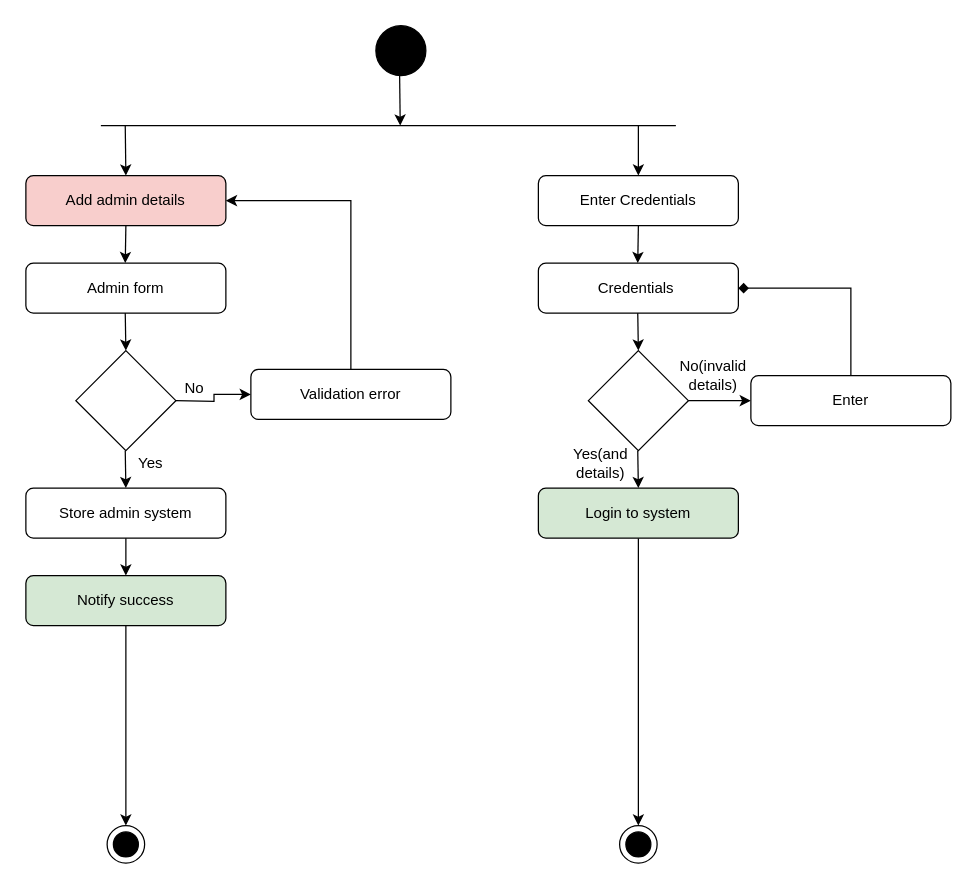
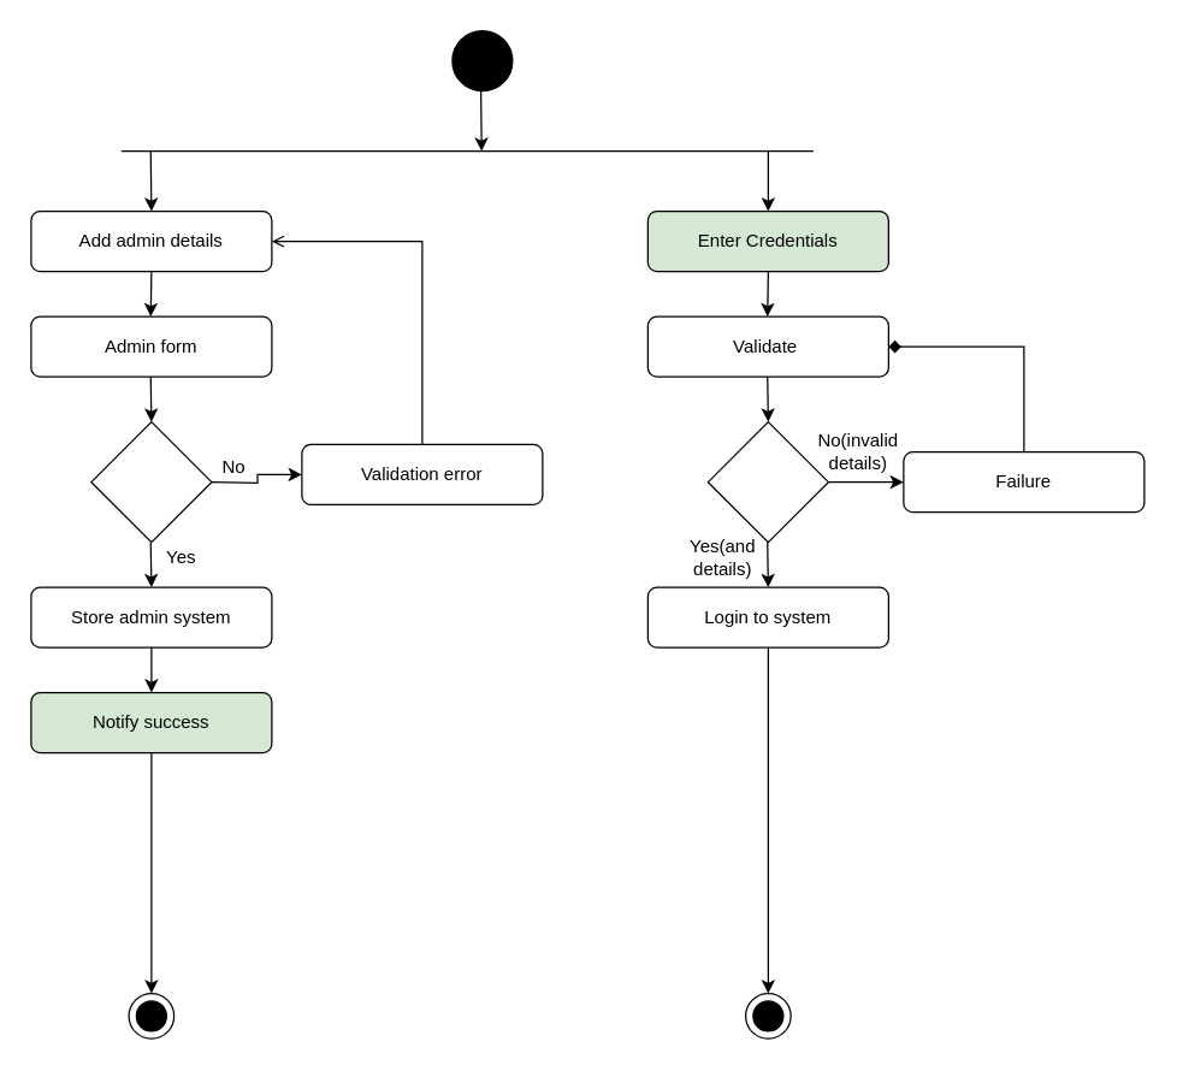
- <mxCell id="3" value="Add admin details" style="rounded=1;whiteSpace=wrap;html=1;fillColor=#f8cecc;" parent="1" vertex="1"><mxGeometry x="20" y="140" width="160" height="40" as="geometry" /></mxCell>
+ <mxCell id="3" value="Add admin details" style="rounded=1;whiteSpace=wrap;html=1;" parent="1" vertex="1"><mxGeometry x="20" y="140" width="160" height="40" as="geometry" /></mxCell>
- <mxCell id="19" value="" style="edgeStyle=orthogonalEdgeStyle;rounded=0;orthogonalLoop=1;jettySize=auto;html=1;entryX=1;entryY=0.5;entryDx=0;entryDy=0;exitX=0.5;exitY=0;exitDx=0;exitDy=0;" edge="1" parent="1" source="9" target="3"><mxGeometry relative="1" as="geometry"><mxPoint x="290" y="260" as="sourcePoint" /></mxGeometry></mxCell>
+ <mxCell id="19" value="" style="edgeStyle=orthogonalEdgeStyle;rounded=0;orthogonalLoop=1;jettySize=auto;html=1;entryX=1;entryY=0.5;entryDx=0;entryDy=0;exitX=0.5;exitY=0;exitDx=0;exitDy=0;endArrow=open;" edge="1" parent="1" source="9" target="3"><mxGeometry relative="1" as="geometry"><mxPoint x="290" y="260" as="sourcePoint" /></mxGeometry></mxCell>
- <mxCell id="22" value="Enter Credentials" style="rounded=1;whiteSpace=wrap;html=1;" parent="1" vertex="1"><mxGeometry x="430" y="140" width="160" height="40" as="geometry" /></mxCell>
+ <mxCell id="22" value="Enter Credentials" style="rounded=1;whiteSpace=wrap;html=1;fillColor=#d5e8d4;" parent="1" vertex="1"><mxGeometry x="430" y="140" width="160" height="40" as="geometry" /></mxCell>
- <mxCell id="23" value="Credentials&amp;nbsp;" style="rounded=1;whiteSpace=wrap;html=1;" parent="1" vertex="1"><mxGeometry x="430" y="210" width="160" height="40" as="geometry" /></mxCell>
+ <mxCell id="23" value="Validate&amp;nbsp;" style="rounded=1;whiteSpace=wrap;html=1;" parent="1" vertex="1"><mxGeometry x="430" y="210" width="160" height="40" as="geometry" /></mxCell>
- <mxCell id="38" value="Enter" style="rounded=1;whiteSpace=wrap;html=1;" parent="1" vertex="1"><mxGeometry x="600" y="300" width="160" height="40" as="geometry" /></mxCell>
+ <mxCell id="38" value="Failure" style="rounded=1;whiteSpace=wrap;html=1;" parent="1" vertex="1"><mxGeometry x="600" y="300" width="160" height="40" as="geometry" /></mxCell>
- <mxCell id="28" value="Login to system" style="rounded=1;whiteSpace=wrap;html=1;fillColor=#d5e8d4;" parent="1" vertex="1"><mxGeometry x="430" y="390" width="160" height="40" as="geometry" /></mxCell>
+ <mxCell id="28" value="Login to system" style="rounded=1;whiteSpace=wrap;html=1;" parent="1" vertex="1"><mxGeometry x="430" y="390" width="160" height="40" as="geometry" /></mxCell>
